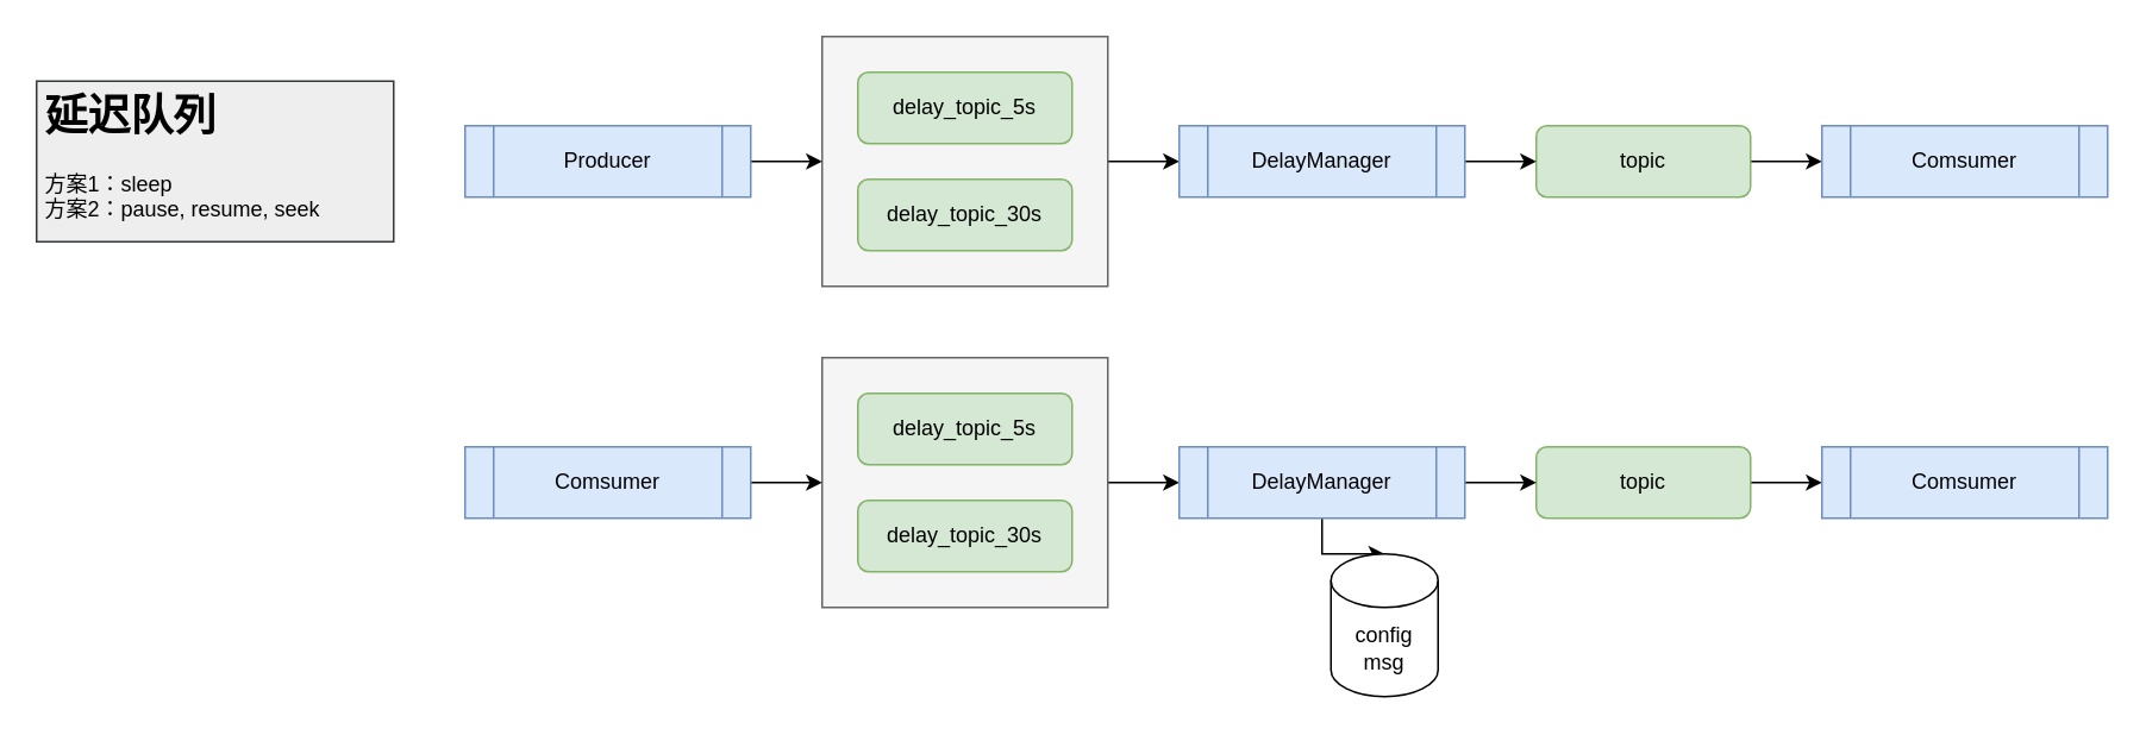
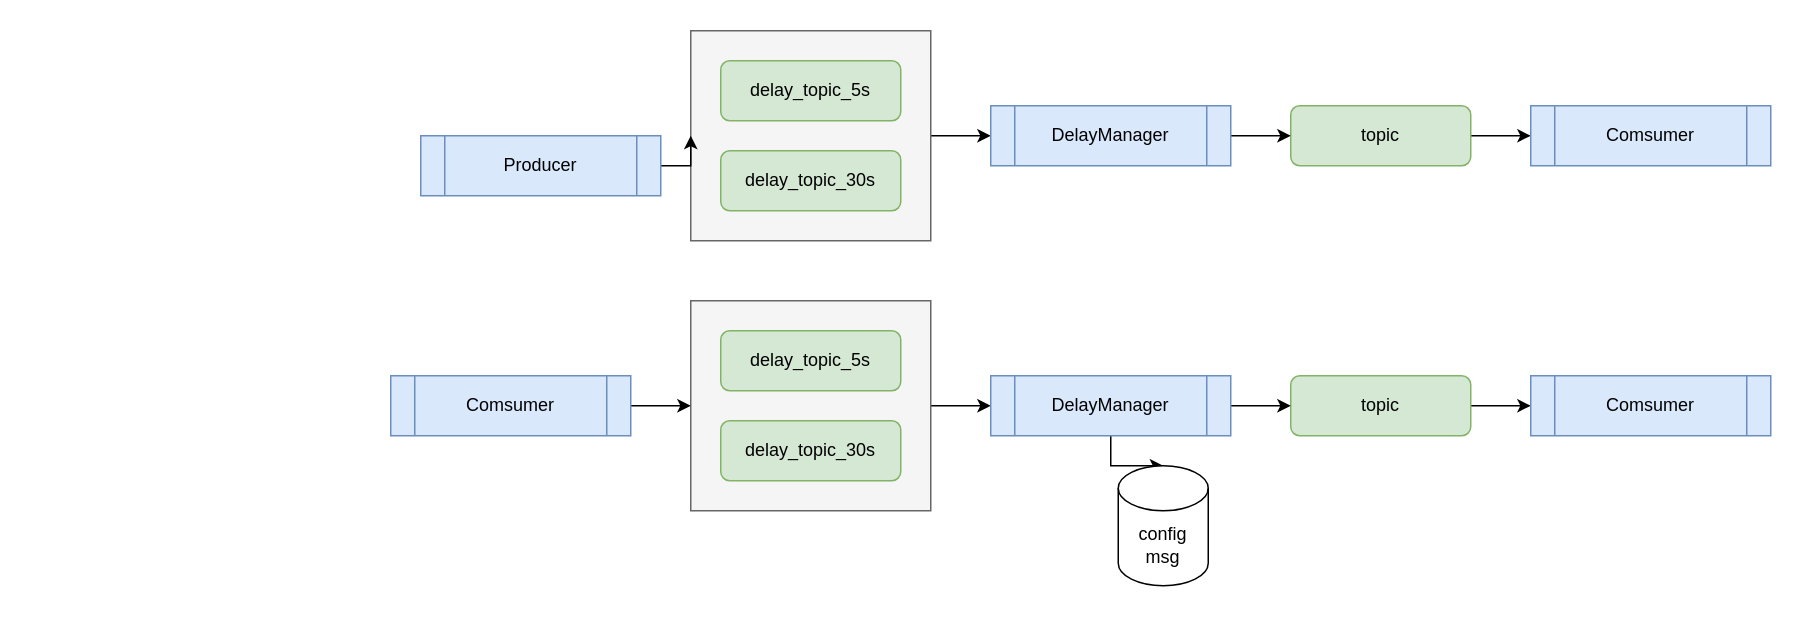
- <mxCell id="13" value="&lt;h1&gt;延迟队列&lt;/h1&gt;&lt;p&gt;&lt;/p&gt;&lt;span style=&quot;text-align: center&quot;&gt;方案1：sleep&lt;/span&gt;&lt;br style=&quot;text-align: center&quot;&gt;&lt;span style=&quot;text-align: center&quot;&gt;方案2：pause, resume, seek&lt;/span&gt;" style="text;html=1;spacing=5;spacingTop=-20;whiteSpace=wrap;overflow=hidden;rounded=0;fillColor=#eeeeee;strokeColor=#36393d;" vertex="1" parent="1"><mxGeometry x="20" y="45" width="200" height="90" as="geometry" /></mxCell>
- <mxCell id="10" value="Producer" style="shape=process;whiteSpace=wrap;html=1;backgroundOutline=1;fillColor=#dae8fc;strokeColor=#6c8ebf;" vertex="1" parent="1"><mxGeometry x="260" y="70" width="160" height="40" as="geometry" /></mxCell>
+ <mxCell id="10" value="Producer" style="shape=process;whiteSpace=wrap;html=1;backgroundOutline=1;fillColor=#dae8fc;strokeColor=#6c8ebf;" vertex="1" parent="1"><mxGeometry x="280" y="90" width="160" height="40" as="geometry" /></mxCell>
